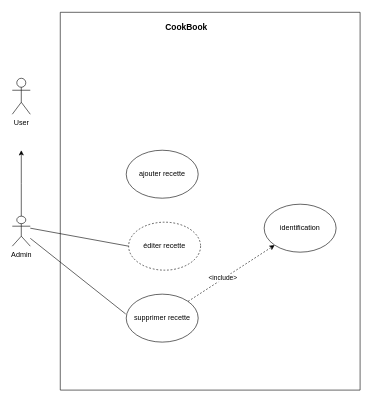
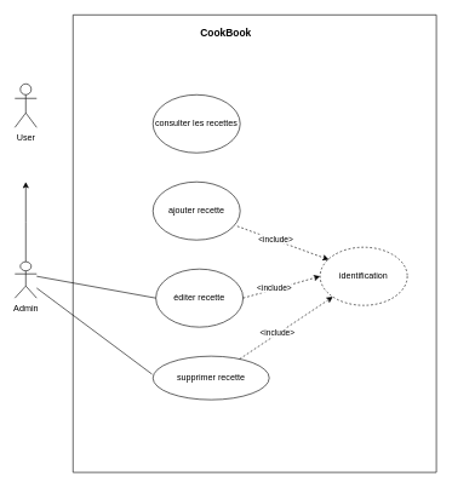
- <mxCell id="2" value="User" style="shape=umlActor;verticalLabelPosition=bottom;verticalAlign=top;html=1;outlineConnect=0;" vertex="1" parent="1"><mxGeometry x="20" y="130" width="30" height="60" as="geometry" /></mxCell>
+ <mxCell id="2" value="User" style="shape=umlActor;verticalLabelPosition=bottom;verticalAlign=top;html=1;outlineConnect=0;" vertex="1" parent="1"><mxGeometry x="20" y="115" width="30" height="60" as="geometry" /></mxCell>
+ <mxCell id="7" value="consulter les recettes" style="ellipse;whiteSpace=wrap;html=1;" vertex="1" parent="5"><mxGeometry x="110" y="110" width="120" height="80" as="geometry" /></mxCell>
+ <mxCell id="12" value="" style="endArrow=classic;html=1;rounded=0;entryX=0.1;entryY=0.213;entryDx=0;entryDy=0;entryPerimeter=0;exitX=0.967;exitY=0.763;exitDx=0;exitDy=0;exitPerimeter=0;dashed=1;" edge="1" parent="5" source="8" target="11"><mxGeometry width="50" height="50" relative="1" as="geometry"><mxPoint x="200" y="320" as="sourcePoint" /><mxPoint x="250" y="270" as="targetPoint" /></mxGeometry></mxCell>
+ <mxCell id="13" value="&amp;lt;include&amp;gt;" style="edgeLabel;html=1;align=center;verticalAlign=middle;resizable=0;points=[];" vertex="1" connectable="0" parent="12"><mxGeometry x="-0.187" y="2" relative="1" as="geometry"><mxPoint as="offset" /></mxGeometry></mxCell>
- <mxCell id="11" value="identification" style="ellipse;whiteSpace=wrap;html=1;" vertex="1" parent="5"><mxGeometry x="340" y="320" width="120" height="80" as="geometry" /></mxCell>
+ <mxCell id="11" value="identification" style="ellipse;whiteSpace=wrap;html=1;dashed=1;" vertex="1" parent="5"><mxGeometry x="340" y="320" width="120" height="80" as="geometry" /></mxCell>
+ <mxCell id="14" value="" style="endArrow=classic;html=1;rounded=0;entryX=0;entryY=0.5;entryDx=0;entryDy=0;exitX=1;exitY=0.5;exitDx=0;exitDy=0;dashed=1;" edge="1" parent="5" source="9" target="11"><mxGeometry width="50" height="50" relative="1" as="geometry"><mxPoint x="236" y="301" as="sourcePoint" /><mxPoint x="330" y="340" as="targetPoint" /></mxGeometry></mxCell>
+ <mxCell id="15" value="&amp;lt;include&amp;gt;" style="edgeLabel;html=1;align=center;verticalAlign=middle;resizable=0;points=[];" vertex="1" connectable="0" parent="14"><mxGeometry x="-0.187" y="2" relative="1" as="geometry"><mxPoint as="offset" /></mxGeometry></mxCell>
- <mxCell id="9" value="éditer recette" style="ellipse;whiteSpace=wrap;html=1;dashed=1;" vertex="1" parent="5"><mxGeometry x="114" y="350" width="120" height="80" as="geometry" /></mxCell>
+ <mxCell id="9" value="éditer recette" style="ellipse;whiteSpace=wrap;html=1;" vertex="1" parent="5"><mxGeometry x="114" y="350" width="120" height="80" as="geometry" /></mxCell>
- <mxCell id="10" value="supprimer recette" style="ellipse;whiteSpace=wrap;html=1;" vertex="1" parent="5"><mxGeometry x="110" y="470" width="120" height="80" as="geometry" /></mxCell>
+ <mxCell id="10" value="supprimer recette" style="ellipse;whiteSpace=wrap;html=1;" vertex="1" parent="5"><mxGeometry x="110" y="470" width="160" height="60" as="geometry" /></mxCell>
